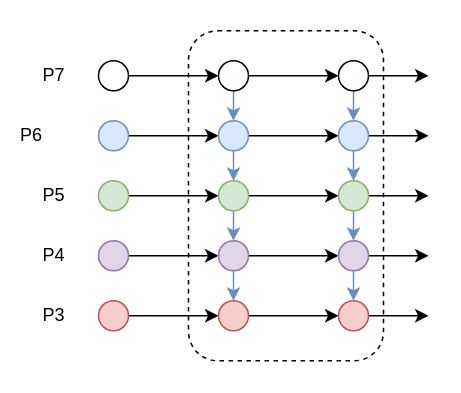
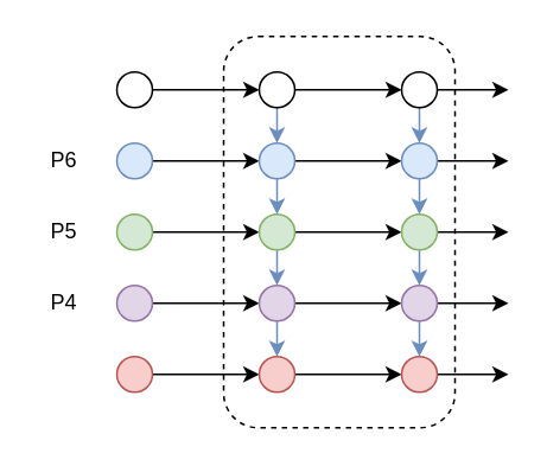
- <mxCell id="44" value="P7" style="text;html=1;resizable=0;autosize=1;align=center;verticalAlign=middle;points=[];fillColor=none;strokeColor=none;rounded=0;" vertex="1" parent="1"><mxGeometry x="20" y="40" width="30" height="20" as="geometry" /></mxCell>
- <mxCell id="40" value="P6" style="text;html=1;resizable=0;autosize=1;align=center;verticalAlign=middle;points=[];fillColor=none;strokeColor=none;rounded=0;" vertex="1" parent="1"><mxGeometry x="5" y="80" width="30" height="20" as="geometry" /></mxCell>
+ <mxCell id="40" value="P6" style="text;html=1;resizable=0;autosize=1;align=center;verticalAlign=middle;points=[];fillColor=none;strokeColor=none;rounded=0;" vertex="1" parent="1"><mxGeometry x="20" y="80" width="30" height="20" as="geometry" /></mxCell>
- <mxCell id="43" value="P3" style="text;html=1;resizable=0;autosize=1;align=center;verticalAlign=middle;points=[];fillColor=none;strokeColor=none;rounded=0;" vertex="1" parent="1"><mxGeometry x="20" y="200" width="30" height="20" as="geometry" /></mxCell>
